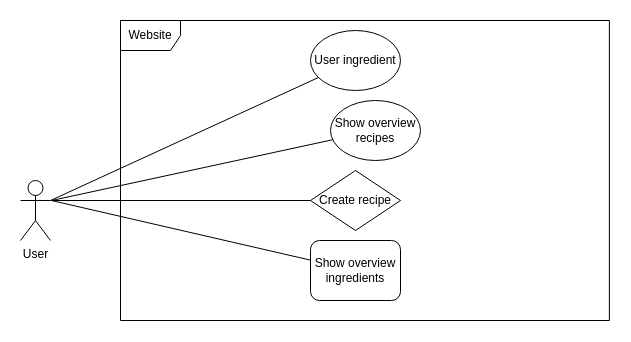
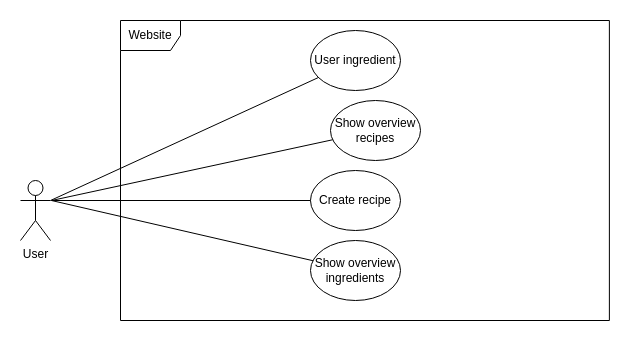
- <mxCell id="4" value="Create recipe" style="rhombus;whiteSpace=wrap;html=1;" parent="1" vertex="1"><mxGeometry x="310" y="170" width="90" height="60" as="geometry" /></mxCell>
+ <mxCell id="4" value="Create recipe" style="ellipse;whiteSpace=wrap;html=1;" parent="1" vertex="1"><mxGeometry x="310" y="170" width="90" height="60" as="geometry" /></mxCell>
- <mxCell id="6" value="Show overview ingredients" style="whiteSpace=wrap;html=1;rounded=1;" parent="1" vertex="1"><mxGeometry x="310" y="240" width="90" height="60" as="geometry" /></mxCell>
+ <mxCell id="6" value="Show overview ingredients" style="ellipse;whiteSpace=wrap;html=1;" parent="1" vertex="1"><mxGeometry x="310" y="240" width="90" height="60" as="geometry" /></mxCell>
